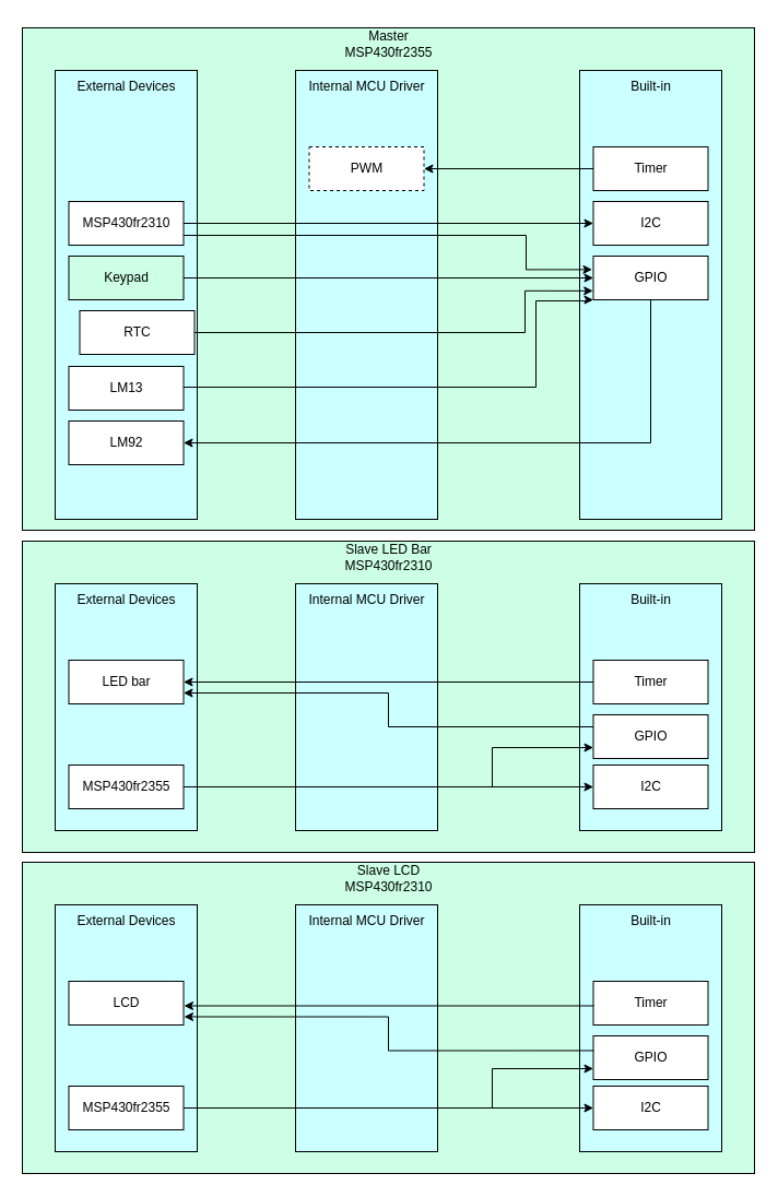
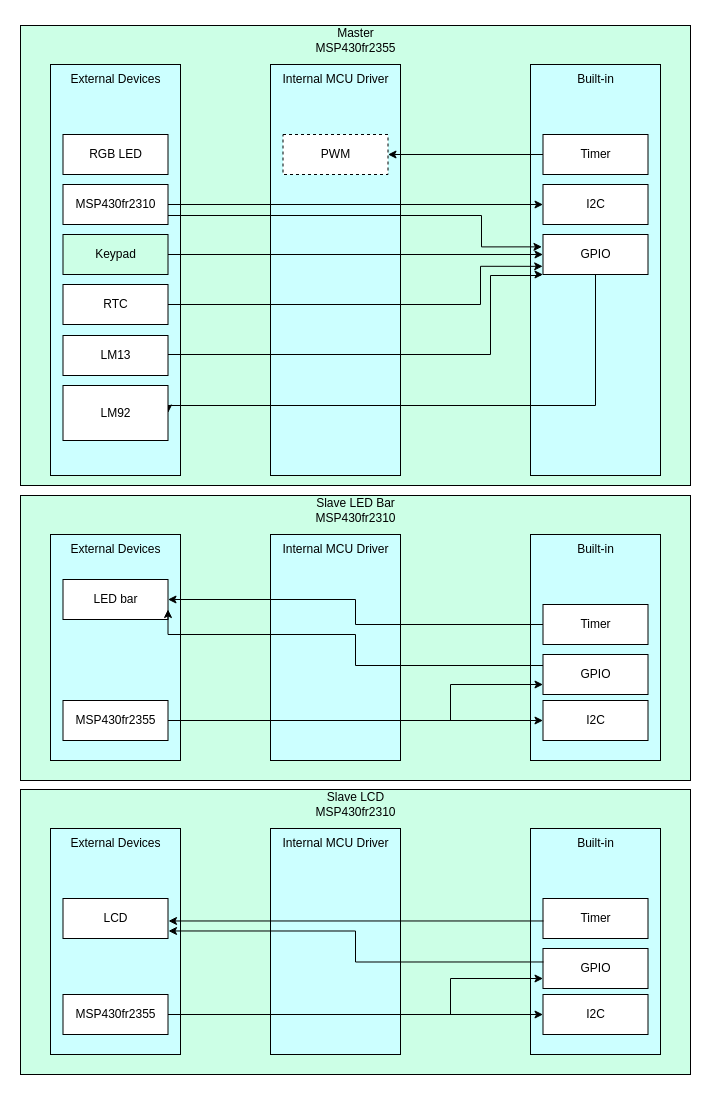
+ <mxCell id="9" value="RGB LED" style="rounded=0;whiteSpace=wrap;html=1;" parent="1" vertex="1"><mxGeometry x="62.5" y="134" width="105" height="40" as="geometry" /></mxCell>
- <mxCell id="19" value="RTC" style="rounded=0;whiteSpace=wrap;html=1;" parent="1" vertex="1"><mxGeometry x="72.5" y="284" width="105" height="40" as="geometry" /></mxCell>
+ <mxCell id="19" value="RTC" style="rounded=0;whiteSpace=wrap;html=1;" parent="1" vertex="1"><mxGeometry x="62.5" y="284" width="105" height="40" as="geometry" /></mxCell>
- <mxCell id="58" value="LM92" style="rounded=0;whiteSpace=wrap;html=1;" vertex="1" parent="1"><mxGeometry x="62.5" y="385" width="105" height="40" as="geometry" /></mxCell>
+ <mxCell id="58" value="LM92" style="rounded=0;whiteSpace=wrap;html=1;" vertex="1" parent="1"><mxGeometry x="62.5" y="385" width="105" height="55" as="geometry" /></mxCell>
- <mxCell id="30" value="LED bar" style="rounded=0;whiteSpace=wrap;html=1;" parent="1" vertex="1"><mxGeometry x="62.5" y="604" width="105" height="40" as="geometry" /></mxCell>
+ <mxCell id="30" value="LED bar" style="rounded=0;whiteSpace=wrap;html=1;" parent="1" vertex="1"><mxGeometry x="62.5" y="579" width="105" height="40" as="geometry" /></mxCell>
